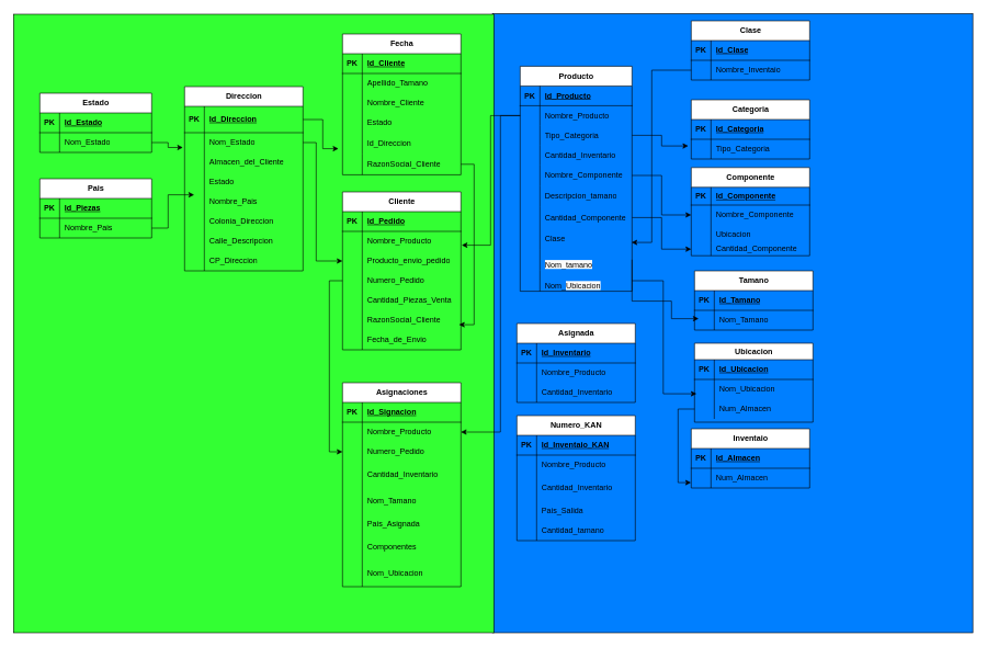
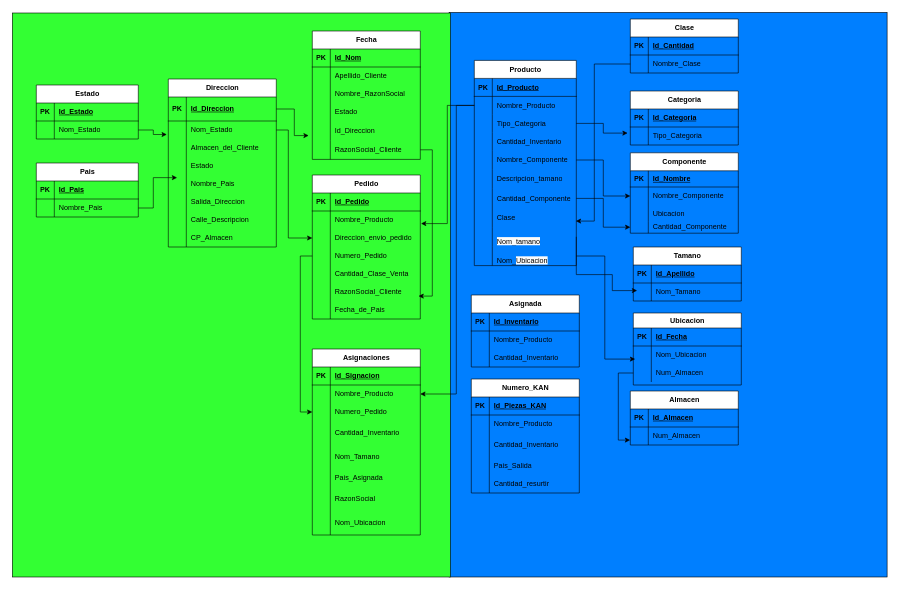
- <mxCell id="121" value="Id_Clase" style="shape=partialRectangle;connectable=0;fillColor=none;top=0;left=0;bottom=0;right=0;align=left;spacingLeft=6;fontStyle=5;overflow=hidden;whiteSpace=wrap;html=1;" vertex="1" parent="119"><mxGeometry x="30" width="150" height="30" as="geometry"><mxRectangle width="150" height="30" as="alternateBounds" /></mxGeometry></mxCell>
+ <mxCell id="121" value="Id_Cantidad" style="shape=partialRectangle;connectable=0;fillColor=none;top=0;left=0;bottom=0;right=0;align=left;spacingLeft=6;fontStyle=5;overflow=hidden;whiteSpace=wrap;html=1;" vertex="1" parent="119"><mxGeometry x="30" width="150" height="30" as="geometry"><mxRectangle width="150" height="30" as="alternateBounds" /></mxGeometry></mxCell>
- <mxCell id="89" value="Id_Cliente" style="shape=partialRectangle;connectable=0;fillColor=none;top=0;left=0;bottom=0;right=0;align=left;spacingLeft=6;fontStyle=5;overflow=hidden;whiteSpace=wrap;html=1;" vertex="1" parent="87"><mxGeometry x="30" width="150" height="30" as="geometry"><mxRectangle width="150" height="30" as="alternateBounds" /></mxGeometry></mxCell>
+ <mxCell id="89" value="Id_Nom" style="shape=partialRectangle;connectable=0;fillColor=none;top=0;left=0;bottom=0;right=0;align=left;spacingLeft=6;fontStyle=5;overflow=hidden;whiteSpace=wrap;html=1;" vertex="1" parent="87"><mxGeometry x="30" width="150" height="30" as="geometry"><mxRectangle width="150" height="30" as="alternateBounds" /></mxGeometry></mxCell>
- <mxCell id="124" value="Nombre_Inventaio" style="shape=partialRectangle;connectable=0;fillColor=none;top=0;left=0;bottom=0;right=0;align=left;spacingLeft=6;overflow=hidden;whiteSpace=wrap;html=1;" vertex="1" parent="122"><mxGeometry x="30" width="150" height="30" as="geometry"><mxRectangle width="150" height="30" as="alternateBounds" /></mxGeometry></mxCell>
+ <mxCell id="124" value="Nombre_Clase" style="shape=partialRectangle;connectable=0;fillColor=none;top=0;left=0;bottom=0;right=0;align=left;spacingLeft=6;overflow=hidden;whiteSpace=wrap;html=1;" vertex="1" parent="122"><mxGeometry x="30" width="150" height="30" as="geometry"><mxRectangle width="150" height="30" as="alternateBounds" /></mxGeometry></mxCell>
- <mxCell id="92" value="Apellido_Tamano" style="shape=partialRectangle;connectable=0;fillColor=none;top=0;left=0;bottom=0;right=0;align=left;spacingLeft=6;overflow=hidden;whiteSpace=wrap;html=1;" vertex="1" parent="90"><mxGeometry x="30" width="150" height="30" as="geometry"><mxRectangle width="150" height="30" as="alternateBounds" /></mxGeometry></mxCell>
+ <mxCell id="92" value="Apellido_Cliente" style="shape=partialRectangle;connectable=0;fillColor=none;top=0;left=0;bottom=0;right=0;align=left;spacingLeft=6;overflow=hidden;whiteSpace=wrap;html=1;" vertex="1" parent="90"><mxGeometry x="30" width="150" height="30" as="geometry"><mxRectangle width="150" height="30" as="alternateBounds" /></mxGeometry></mxCell>
- <mxCell id="95" value="Nombre_Cliente" style="shape=partialRectangle;connectable=0;fillColor=none;top=0;left=0;bottom=0;right=0;align=left;spacingLeft=6;overflow=hidden;whiteSpace=wrap;html=1;" vertex="1" parent="93"><mxGeometry x="30" width="150" height="30" as="geometry"><mxRectangle width="150" height="30" as="alternateBounds" /></mxGeometry></mxCell>
+ <mxCell id="95" value="Nombre_RazonSocial" style="shape=partialRectangle;connectable=0;fillColor=none;top=0;left=0;bottom=0;right=0;align=left;spacingLeft=6;overflow=hidden;whiteSpace=wrap;html=1;" vertex="1" parent="93"><mxGeometry x="30" width="150" height="30" as="geometry"><mxRectangle width="150" height="30" as="alternateBounds" /></mxGeometry></mxCell>
- <mxCell id="108" value="Id_Componente" style="shape=partialRectangle;connectable=0;fillColor=none;top=0;left=0;bottom=0;right=0;align=left;spacingLeft=6;fontStyle=5;overflow=hidden;whiteSpace=wrap;html=1;" vertex="1" parent="106"><mxGeometry x="30" width="150" height="27" as="geometry"><mxRectangle width="150" height="27" as="alternateBounds" /></mxGeometry></mxCell>
+ <mxCell id="108" value="Id_Nombre" style="shape=partialRectangle;connectable=0;fillColor=none;top=0;left=0;bottom=0;right=0;align=left;spacingLeft=6;fontStyle=5;overflow=hidden;whiteSpace=wrap;html=1;" vertex="1" parent="106"><mxGeometry x="30" width="150" height="27" as="geometry"><mxRectangle width="150" height="27" as="alternateBounds" /></mxGeometry></mxCell>
- <mxCell id="162" value="Cliente" style="shape=table;startSize=30;container=1;collapsible=1;childLayout=tableLayout;fixedRows=1;rowLines=0;fontStyle=1;align=center;resizeLast=1;html=1;" vertex="1" parent="1"><mxGeometry x="520" y="291" width="180" height="240" as="geometry"><mxRectangle x="-190" y="168" width="80" height="30" as="alternateBounds" /></mxGeometry></mxCell>
+ <mxCell id="162" value="Pedido" style="shape=table;startSize=30;container=1;collapsible=1;childLayout=tableLayout;fixedRows=1;rowLines=0;fontStyle=1;align=center;resizeLast=1;html=1;" vertex="1" parent="1"><mxGeometry x="520" y="291" width="180" height="240" as="geometry"><mxRectangle x="-190" y="168" width="80" height="30" as="alternateBounds" /></mxGeometry></mxCell>
- <mxCell id="73" value="Id_Piezas" style="shape=partialRectangle;connectable=0;fillColor=none;top=0;left=0;bottom=0;right=0;align=left;spacingLeft=6;fontStyle=5;overflow=hidden;whiteSpace=wrap;html=1;" vertex="1" parent="71"><mxGeometry x="30" width="140" height="30" as="geometry"><mxRectangle width="140" height="30" as="alternateBounds" /></mxGeometry></mxCell>
+ <mxCell id="73" value="Id_Pais" style="shape=partialRectangle;connectable=0;fillColor=none;top=0;left=0;bottom=0;right=0;align=left;spacingLeft=6;fontStyle=5;overflow=hidden;whiteSpace=wrap;html=1;" vertex="1" parent="71"><mxGeometry x="30" width="140" height="30" as="geometry"><mxRectangle width="140" height="30" as="alternateBounds" /></mxGeometry></mxCell>
- <mxCell id="53" value="Colonia_Direccion" style="shape=partialRectangle;connectable=0;fillColor=none;top=0;left=0;bottom=0;right=0;align=left;spacingLeft=6;overflow=hidden;whiteSpace=wrap;html=1;" vertex="1" parent="51"><mxGeometry x="30" width="150" height="30" as="geometry"><mxRectangle width="150" height="30" as="alternateBounds" /></mxGeometry></mxCell>
+ <mxCell id="53" value="Salida_Direccion" style="shape=partialRectangle;connectable=0;fillColor=none;top=0;left=0;bottom=0;right=0;align=left;spacingLeft=6;overflow=hidden;whiteSpace=wrap;html=1;" vertex="1" parent="51"><mxGeometry x="30" width="150" height="30" as="geometry"><mxRectangle width="150" height="30" as="alternateBounds" /></mxGeometry></mxCell>
- <mxCell id="59" value="CP_Direccion" style="shape=partialRectangle;connectable=0;fillColor=none;top=0;left=0;bottom=0;right=0;align=left;spacingLeft=6;overflow=hidden;whiteSpace=wrap;html=1;" vertex="1" parent="57"><mxGeometry x="30" width="150" height="30" as="geometry"><mxRectangle width="150" height="30" as="alternateBounds" /></mxGeometry></mxCell>
+ <mxCell id="59" value="CP_Almacen" style="shape=partialRectangle;connectable=0;fillColor=none;top=0;left=0;bottom=0;right=0;align=left;spacingLeft=6;overflow=hidden;whiteSpace=wrap;html=1;" vertex="1" parent="57"><mxGeometry x="30" width="150" height="30" as="geometry"><mxRectangle width="150" height="30" as="alternateBounds" /></mxGeometry></mxCell>
- <mxCell id="171" value="Producto_envio_pedido" style="shape=partialRectangle;connectable=0;fillColor=none;top=0;left=0;bottom=0;right=0;align=left;spacingLeft=6;overflow=hidden;whiteSpace=wrap;html=1;" vertex="1" parent="169"><mxGeometry x="30" width="150" height="30" as="geometry"><mxRectangle width="150" height="30" as="alternateBounds" /></mxGeometry></mxCell>
+ <mxCell id="171" value="Direccion_envio_pedido" style="shape=partialRectangle;connectable=0;fillColor=none;top=0;left=0;bottom=0;right=0;align=left;spacingLeft=6;overflow=hidden;whiteSpace=wrap;html=1;" vertex="1" parent="169"><mxGeometry x="30" width="150" height="30" as="geometry"><mxRectangle width="150" height="30" as="alternateBounds" /></mxGeometry></mxCell>
- <mxCell id="177" value="Cantidad_Piezas_Venta" style="shape=partialRectangle;connectable=0;fillColor=none;top=0;left=0;bottom=0;right=0;align=left;spacingLeft=6;overflow=hidden;whiteSpace=wrap;html=1;" vertex="1" parent="175"><mxGeometry x="30" width="150" height="30" as="geometry"><mxRectangle width="150" height="30" as="alternateBounds" /></mxGeometry></mxCell>
+ <mxCell id="177" value="Cantidad_Clase_Venta" style="shape=partialRectangle;connectable=0;fillColor=none;top=0;left=0;bottom=0;right=0;align=left;spacingLeft=6;overflow=hidden;whiteSpace=wrap;html=1;" vertex="1" parent="175"><mxGeometry x="30" width="150" height="30" as="geometry"><mxRectangle width="150" height="30" as="alternateBounds" /></mxGeometry></mxCell>
- <mxCell id="152" value="Id_Tamano" style="shape=partialRectangle;connectable=0;fillColor=none;top=0;left=0;bottom=0;right=0;align=left;spacingLeft=6;fontStyle=5;overflow=hidden;whiteSpace=wrap;html=1;" vertex="1" parent="150"><mxGeometry x="30" width="150" height="30" as="geometry"><mxRectangle width="150" height="30" as="alternateBounds" /></mxGeometry></mxCell>
+ <mxCell id="152" value="Id_Apellido" style="shape=partialRectangle;connectable=0;fillColor=none;top=0;left=0;bottom=0;right=0;align=left;spacingLeft=6;fontStyle=5;overflow=hidden;whiteSpace=wrap;html=1;" vertex="1" parent="150"><mxGeometry x="30" width="150" height="30" as="geometry"><mxRectangle width="150" height="30" as="alternateBounds" /></mxGeometry></mxCell>
- <mxCell id="183" value="Fecha_de_Envio" style="shape=partialRectangle;connectable=0;fillColor=none;top=0;left=0;bottom=0;right=0;align=left;spacingLeft=6;overflow=hidden;whiteSpace=wrap;html=1;" vertex="1" parent="181"><mxGeometry x="30" width="150" height="30" as="geometry"><mxRectangle width="150" height="30" as="alternateBounds" /></mxGeometry></mxCell>
+ <mxCell id="183" value="Fecha_de_Pais" style="shape=partialRectangle;connectable=0;fillColor=none;top=0;left=0;bottom=0;right=0;align=left;spacingLeft=6;overflow=hidden;whiteSpace=wrap;html=1;" vertex="1" parent="181"><mxGeometry x="30" width="150" height="30" as="geometry"><mxRectangle width="150" height="30" as="alternateBounds" /></mxGeometry></mxCell>
- <mxCell id="135" value="Id_Ubicacion" style="shape=partialRectangle;connectable=0;fillColor=none;top=0;left=0;bottom=0;right=0;align=left;spacingLeft=6;fontStyle=5;overflow=hidden;whiteSpace=wrap;html=1;" vertex="1" parent="133"><mxGeometry x="30" width="150" height="30" as="geometry"><mxRectangle width="150" height="30" as="alternateBounds" /></mxGeometry></mxCell>
+ <mxCell id="135" value="Id_Fecha" style="shape=partialRectangle;connectable=0;fillColor=none;top=0;left=0;bottom=0;right=0;align=left;spacingLeft=6;fontStyle=5;overflow=hidden;whiteSpace=wrap;html=1;" vertex="1" parent="133"><mxGeometry x="30" width="150" height="30" as="geometry"><mxRectangle width="150" height="30" as="alternateBounds" /></mxGeometry></mxCell>
- <mxCell id="125" value="Inventaio" style="shape=table;startSize=30;container=1;collapsible=1;childLayout=tableLayout;fixedRows=1;rowLines=0;fontStyle=1;align=center;resizeLast=1;html=1;" vertex="1" parent="1"><mxGeometry x="1050" y="651" width="180" height="90" as="geometry"><mxRectangle x="-190" y="168" width="80" height="30" as="alternateBounds" /></mxGeometry></mxCell>
+ <mxCell id="125" value="Almacen" style="shape=table;startSize=30;container=1;collapsible=1;childLayout=tableLayout;fixedRows=1;rowLines=0;fontStyle=1;align=center;resizeLast=1;html=1;" vertex="1" parent="1"><mxGeometry x="1050" y="651" width="180" height="90" as="geometry"><mxRectangle x="-190" y="168" width="80" height="30" as="alternateBounds" /></mxGeometry></mxCell>
- <mxCell id="191" value="Id_Inventaio_KAN" style="shape=partialRectangle;connectable=0;fillColor=none;top=0;left=0;bottom=0;right=0;align=left;spacingLeft=6;fontStyle=5;overflow=hidden;whiteSpace=wrap;html=1;" vertex="1" parent="189"><mxGeometry x="30" width="150" height="30" as="geometry"><mxRectangle width="150" height="30" as="alternateBounds" /></mxGeometry></mxCell>
+ <mxCell id="191" value="Id_Piezas_KAN" style="shape=partialRectangle;connectable=0;fillColor=none;top=0;left=0;bottom=0;right=0;align=left;spacingLeft=6;fontStyle=5;overflow=hidden;whiteSpace=wrap;html=1;" vertex="1" parent="189"><mxGeometry x="30" width="150" height="30" as="geometry"><mxRectangle width="150" height="30" as="alternateBounds" /></mxGeometry></mxCell>
- <mxCell id="203" value="Cantidad_tamano" style="shape=partialRectangle;connectable=0;fillColor=none;top=0;left=0;bottom=0;right=0;align=left;spacingLeft=6;overflow=hidden;whiteSpace=wrap;html=1;" vertex="1" parent="201"><mxGeometry x="30" width="150" height="30" as="geometry"><mxRectangle width="150" height="30" as="alternateBounds" /></mxGeometry></mxCell>
+ <mxCell id="203" value="Cantidad_resurtir" style="shape=partialRectangle;connectable=0;fillColor=none;top=0;left=0;bottom=0;right=0;align=left;spacingLeft=6;overflow=hidden;whiteSpace=wrap;html=1;" vertex="1" parent="201"><mxGeometry x="30" width="150" height="30" as="geometry"><mxRectangle width="150" height="30" as="alternateBounds" /></mxGeometry></mxCell>
- <mxCell id="225" value="Componentes" style="shape=partialRectangle;connectable=0;fillColor=none;top=0;left=0;bottom=0;right=0;align=left;spacingLeft=6;overflow=hidden;whiteSpace=wrap;html=1;" vertex="1" parent="223"><mxGeometry x="30" width="150" height="40" as="geometry"><mxRectangle width="150" height="40" as="alternateBounds" /></mxGeometry></mxCell>
+ <mxCell id="225" value="RazonSocial" style="shape=partialRectangle;connectable=0;fillColor=none;top=0;left=0;bottom=0;right=0;align=left;spacingLeft=6;overflow=hidden;whiteSpace=wrap;html=1;" vertex="1" parent="223"><mxGeometry x="30" width="150" height="40" as="geometry"><mxRectangle width="150" height="40" as="alternateBounds" /></mxGeometry></mxCell>
